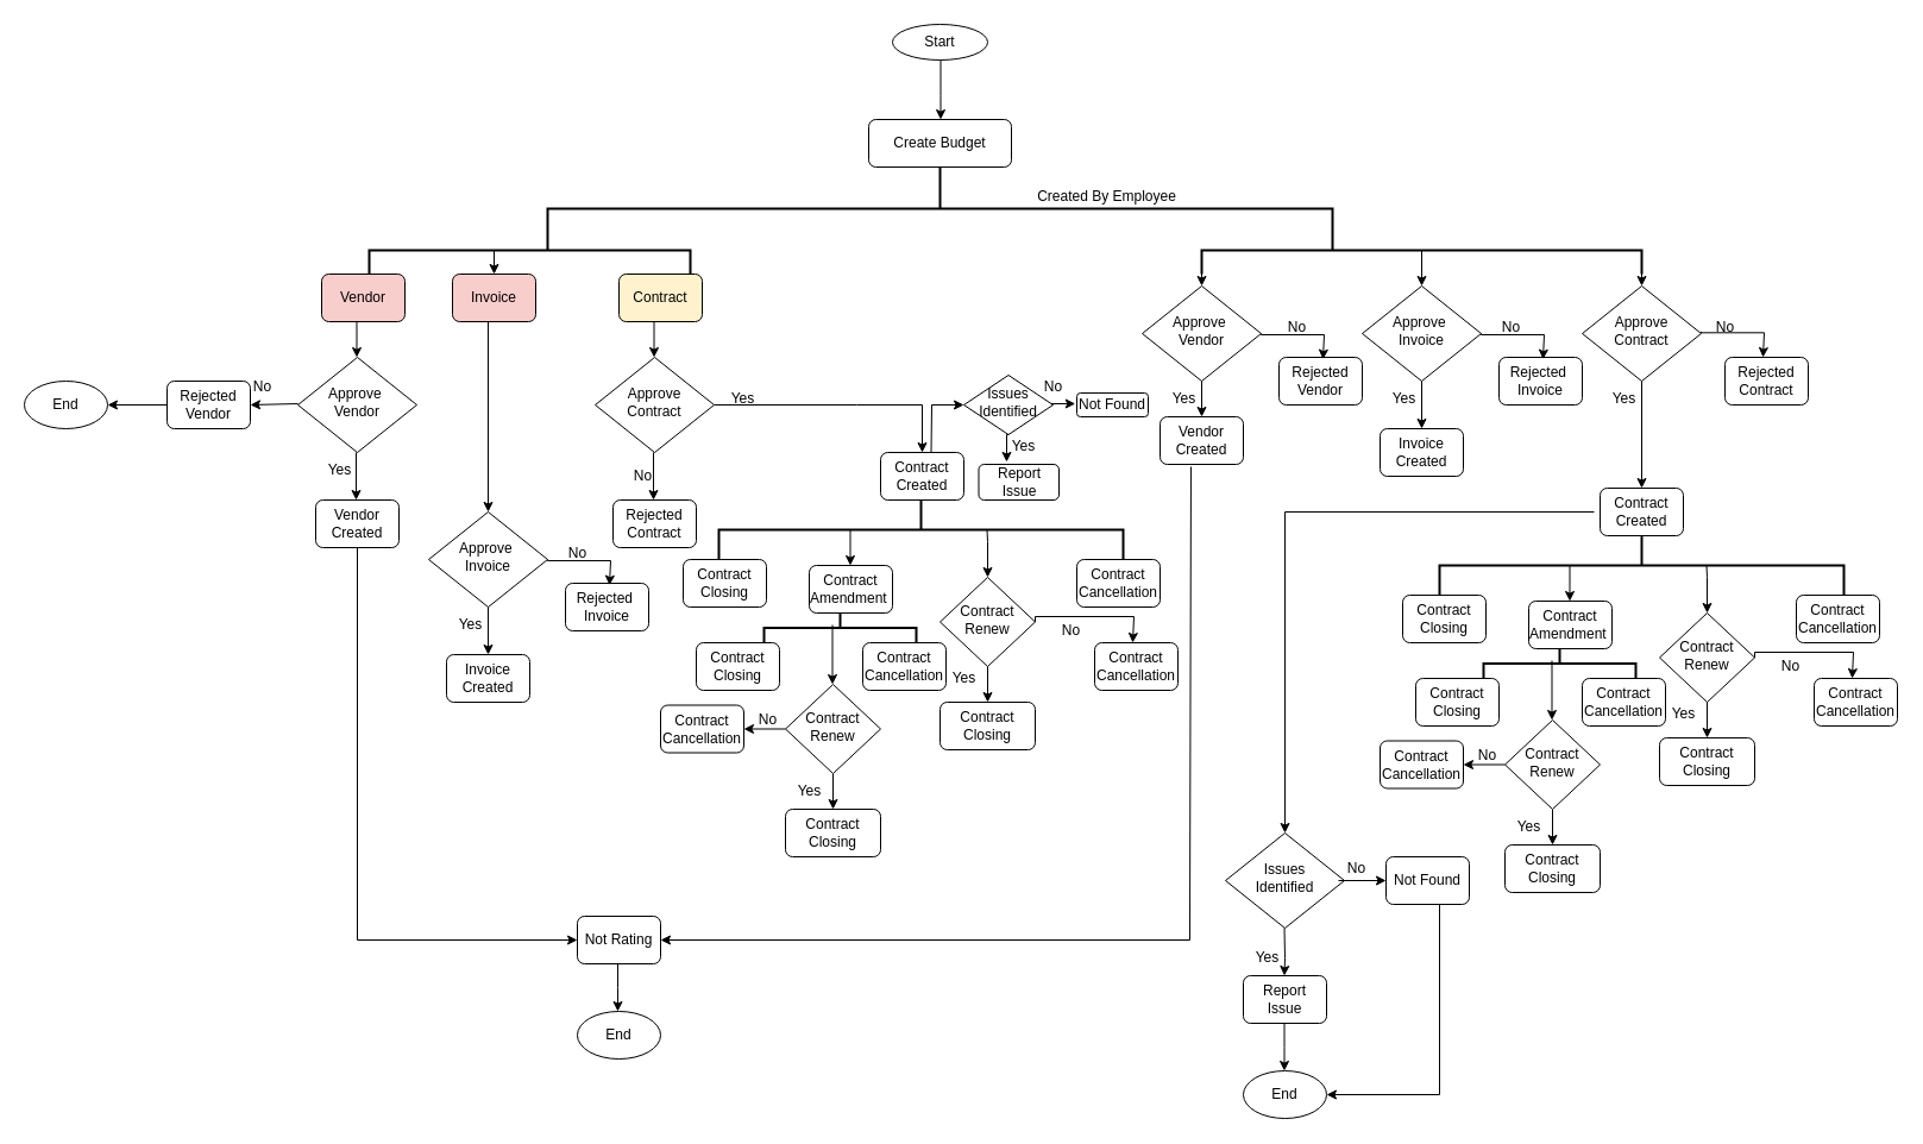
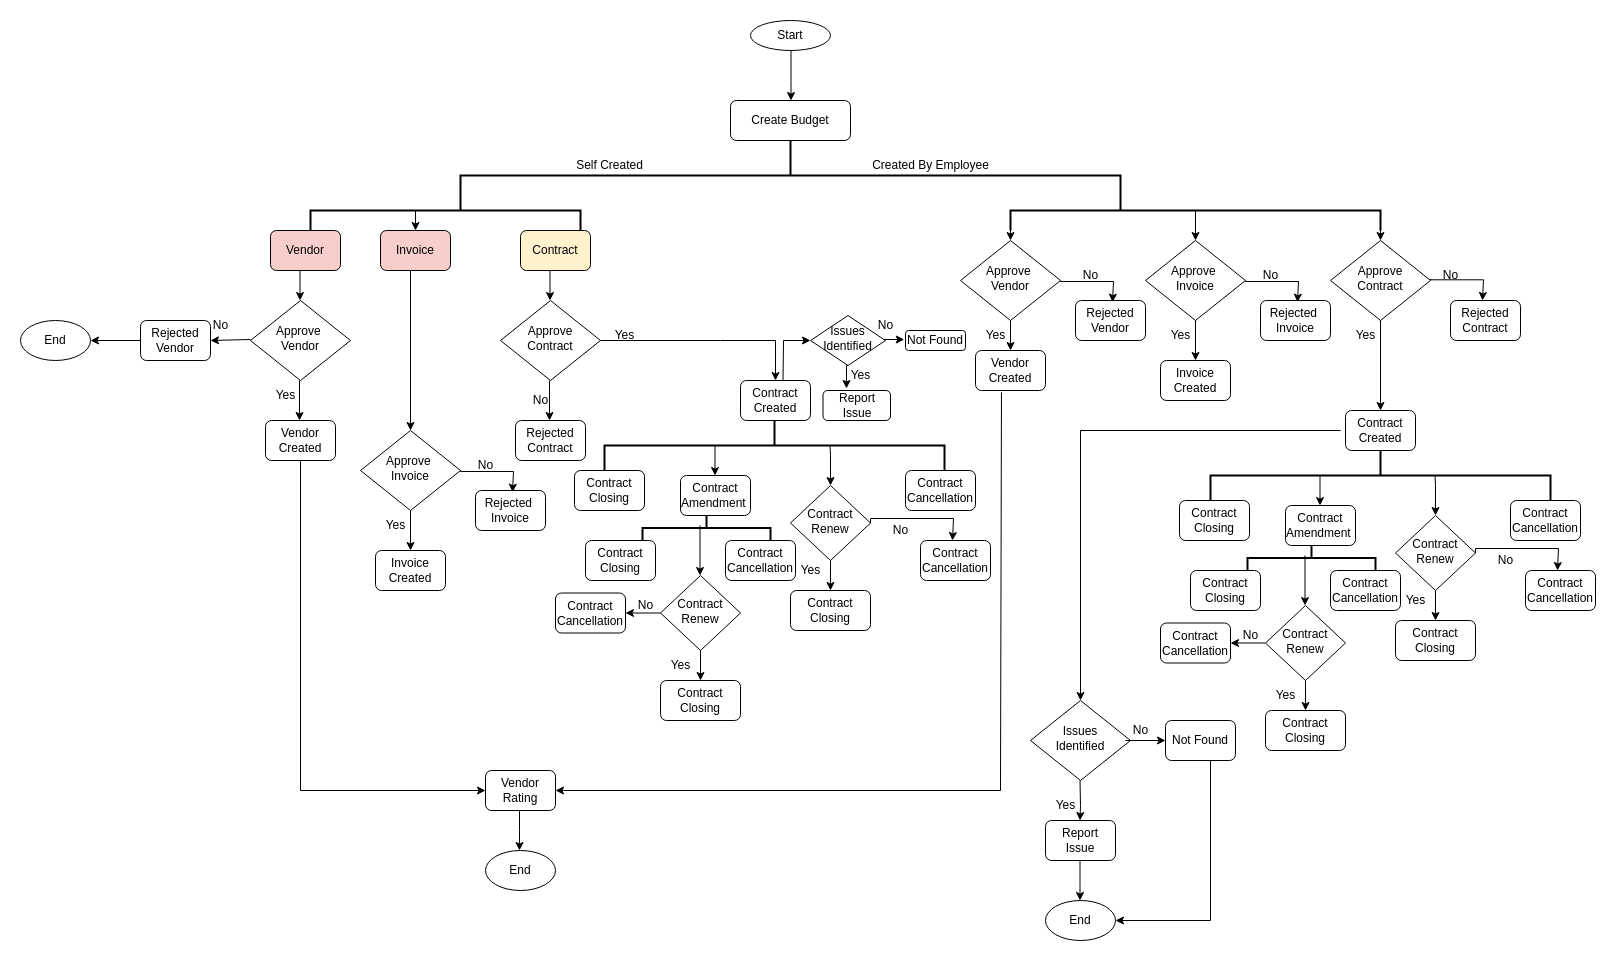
+ <mxCell id="6" value="Self Created" style="text;html=1;align=center;verticalAlign=middle;resizable=0;points=[];autosize=1;strokeColor=none;fillColor=none;" parent="1" vertex="1"><mxGeometry x="564" y="150" width="90" height="30" as="geometry" /></mxCell>
- <mxCell id="12" value="Not Rating" style="rounded=1;whiteSpace=wrap;html=1;fontSize=12;glass=0;strokeWidth=1;shadow=0;" parent="1" vertex="1"><mxGeometry x="485" y="770" width="70" height="40" as="geometry" /></mxCell>
+ <mxCell id="12" value="Vendor Rating" style="rounded=1;whiteSpace=wrap;html=1;fontSize=12;glass=0;strokeWidth=1;shadow=0;" parent="1" vertex="1"><mxGeometry x="485" y="770" width="70" height="40" as="geometry" /></mxCell>
